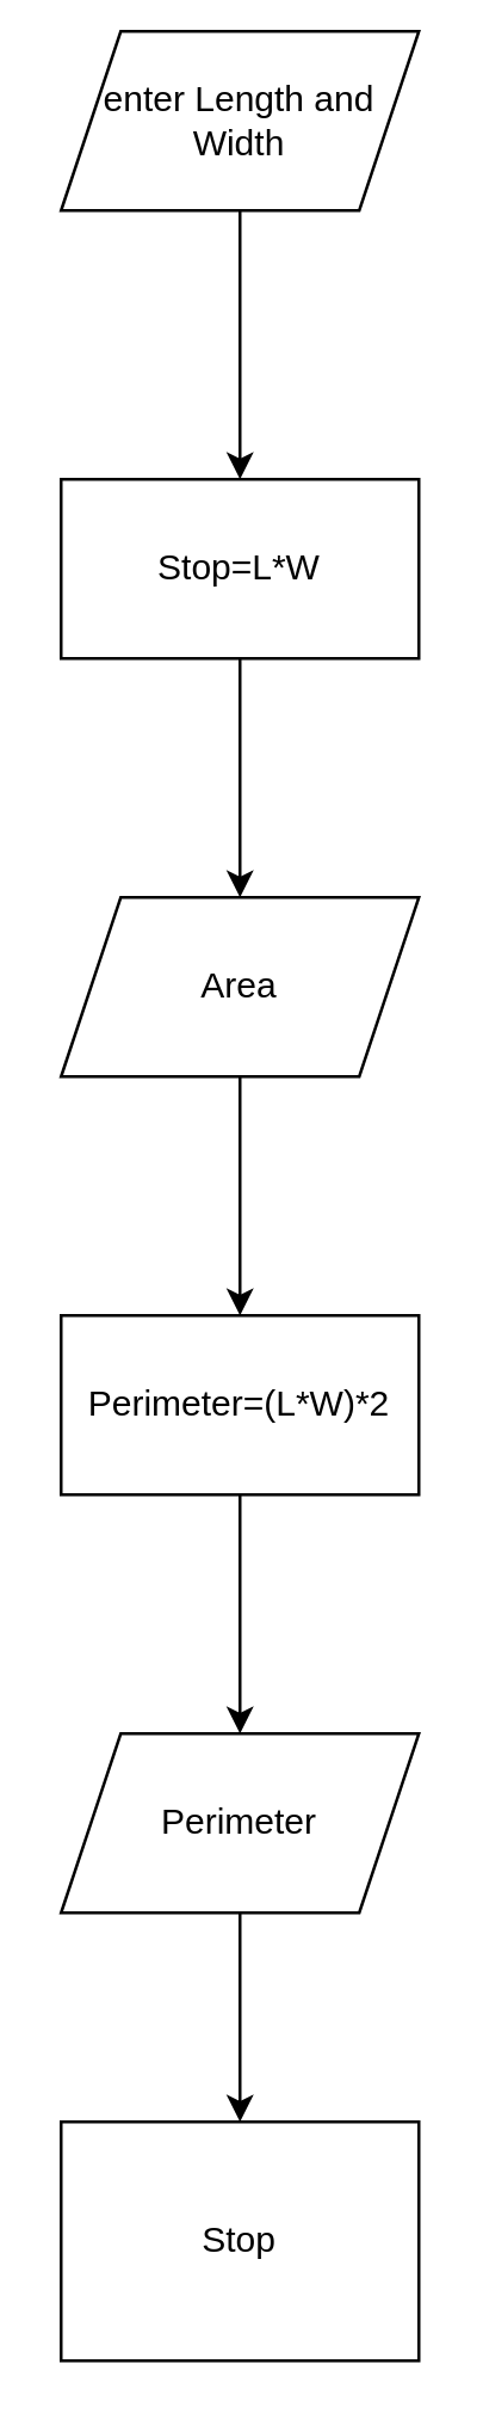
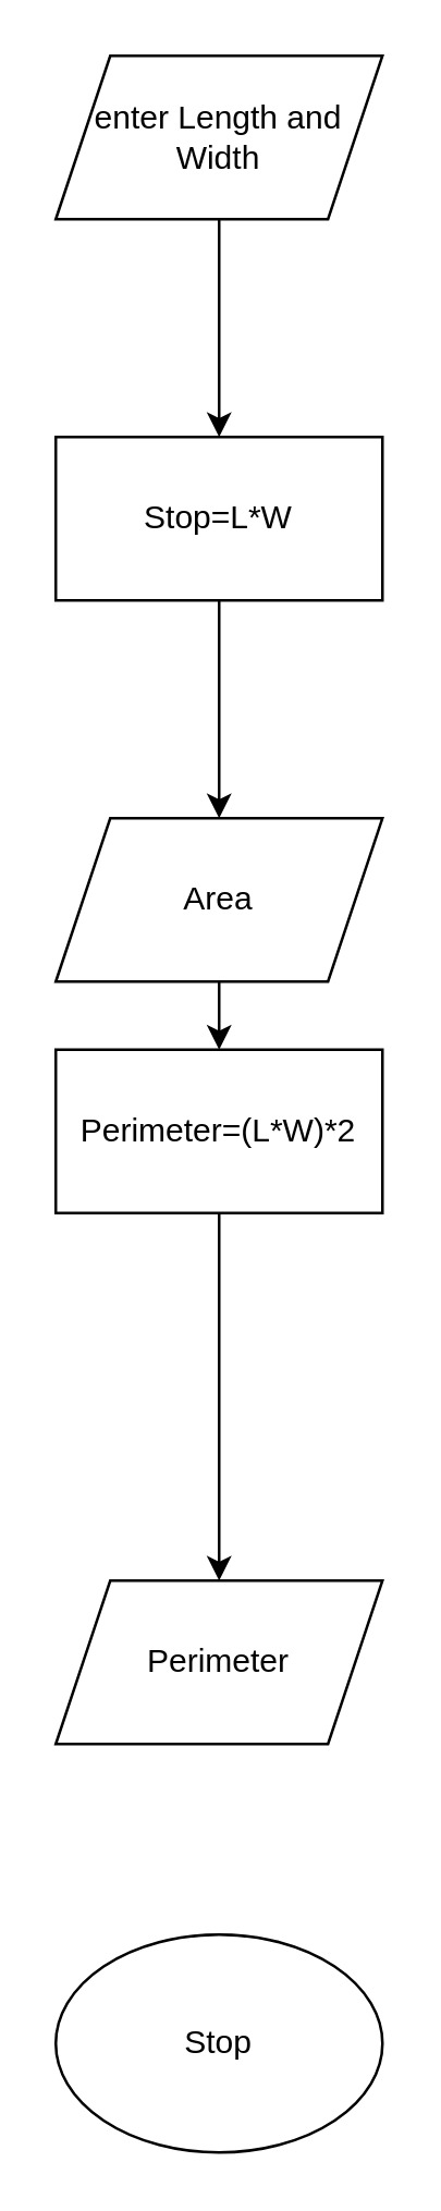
- <mxCell id="3" value="enter Length and Width" style="shape=parallelogram;perimeter=parallelogramPerimeter;whiteSpace=wrap;html=1;fixedSize=1;" vertex="1" parent="1"><mxGeometry x="20" y="10" width="120" height="60" as="geometry" /></mxCell>
+ <mxCell id="3" value="enter Length and Width" style="shape=parallelogram;perimeter=parallelogramPerimeter;whiteSpace=wrap;html=1;fixedSize=1;" vertex="1" parent="1"><mxGeometry x="20" y="20" width="120" height="60" as="geometry" /></mxCell>
- <mxCell id="9" value="Perimeter=(L*W)*2" style="whiteSpace=wrap;html=1;" vertex="1" parent="1"><mxGeometry x="20" y="440" width="120" height="60" as="geometry" /></mxCell>
+ <mxCell id="9" value="Perimeter=(L*W)*2" style="whiteSpace=wrap;html=1;" vertex="1" parent="1"><mxGeometry x="20" y="385" width="120" height="60" as="geometry" /></mxCell>
- <mxCell id="10" value="" style="edgeStyle=orthogonalEdgeStyle;rounded=0;orthogonalLoop=1;jettySize=auto;html=1;" edge="1" parent="1" source="11" target="12"><mxGeometry relative="1" as="geometry" /></mxCell>
- <mxCell id="12" value="Stop" style="whiteSpace=wrap;html=1;rounded=0;" vertex="1" parent="1"><mxGeometry x="20" y="710" width="120" height="80" as="geometry" /></mxCell>
+ <mxCell id="12" value="Stop" style="ellipse;whiteSpace=wrap;html=1;" vertex="1" parent="1"><mxGeometry x="20" y="710" width="120" height="80" as="geometry" /></mxCell>
